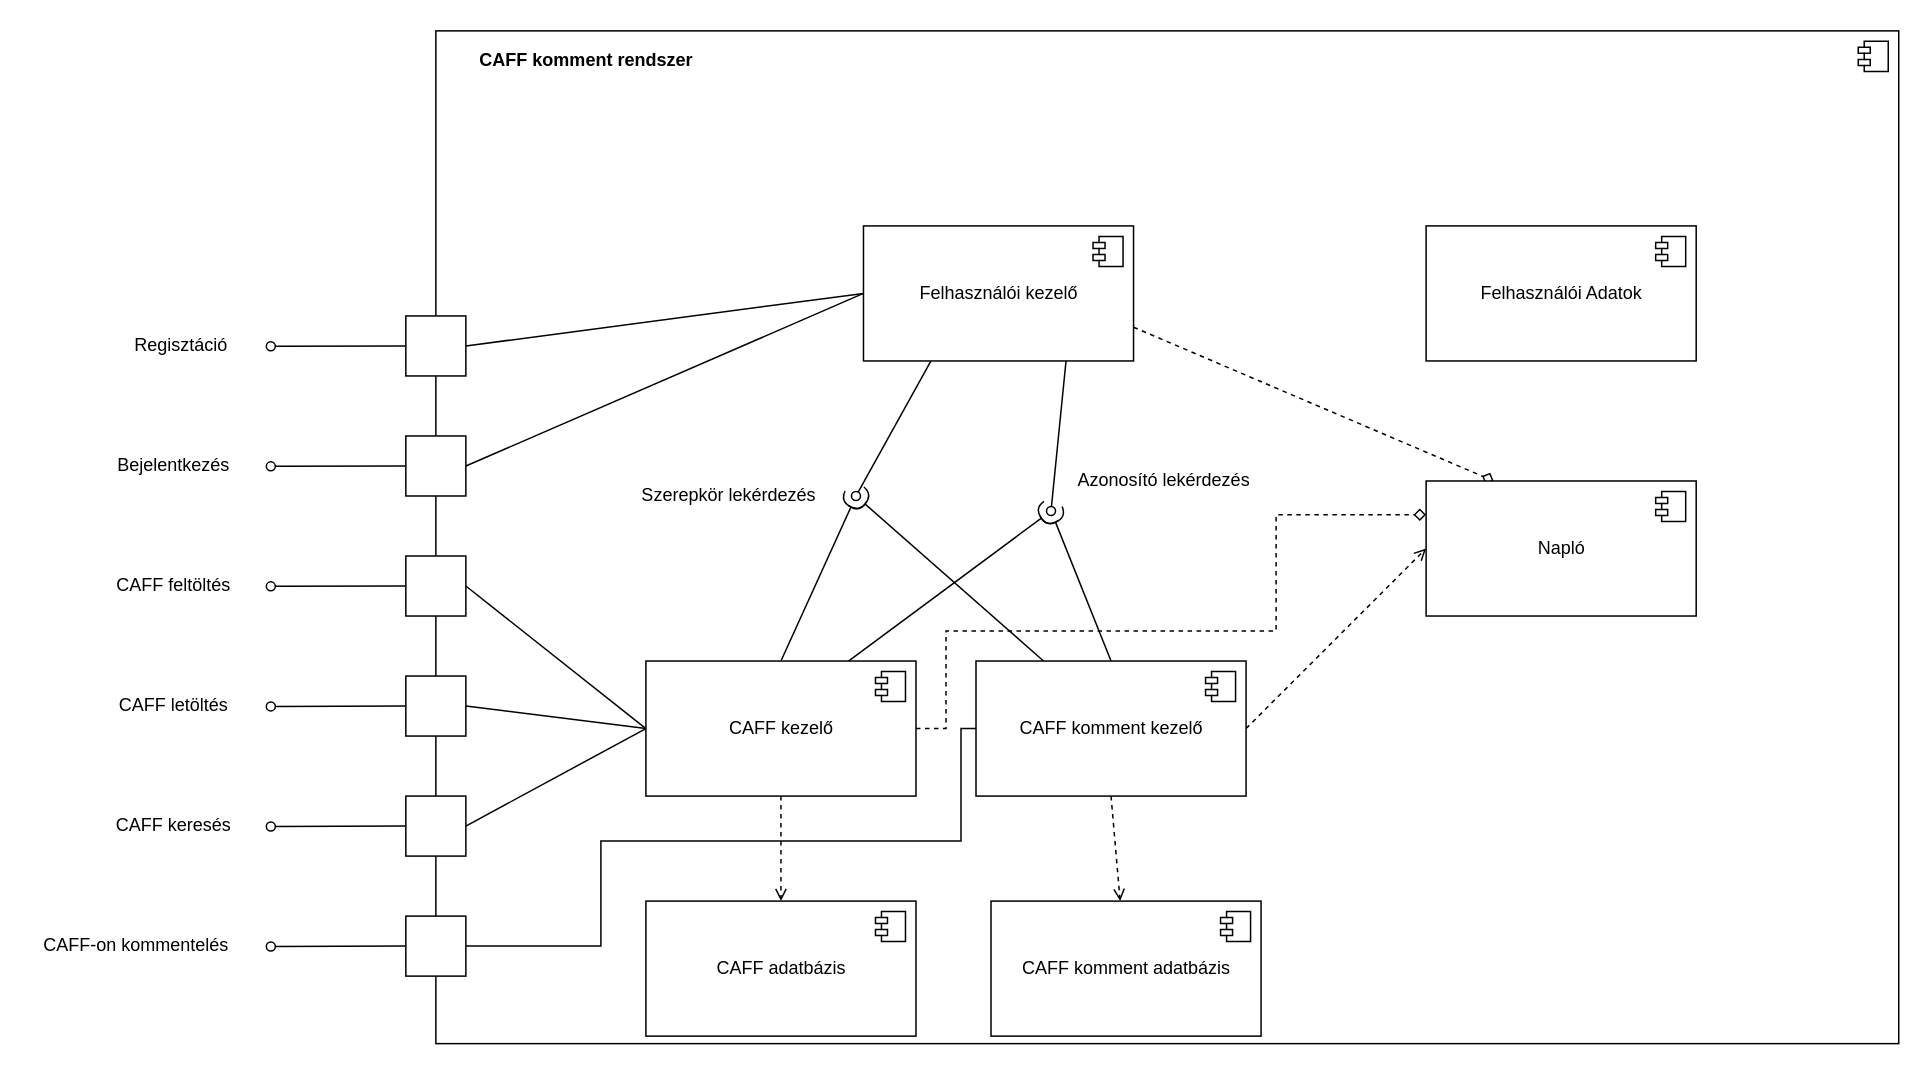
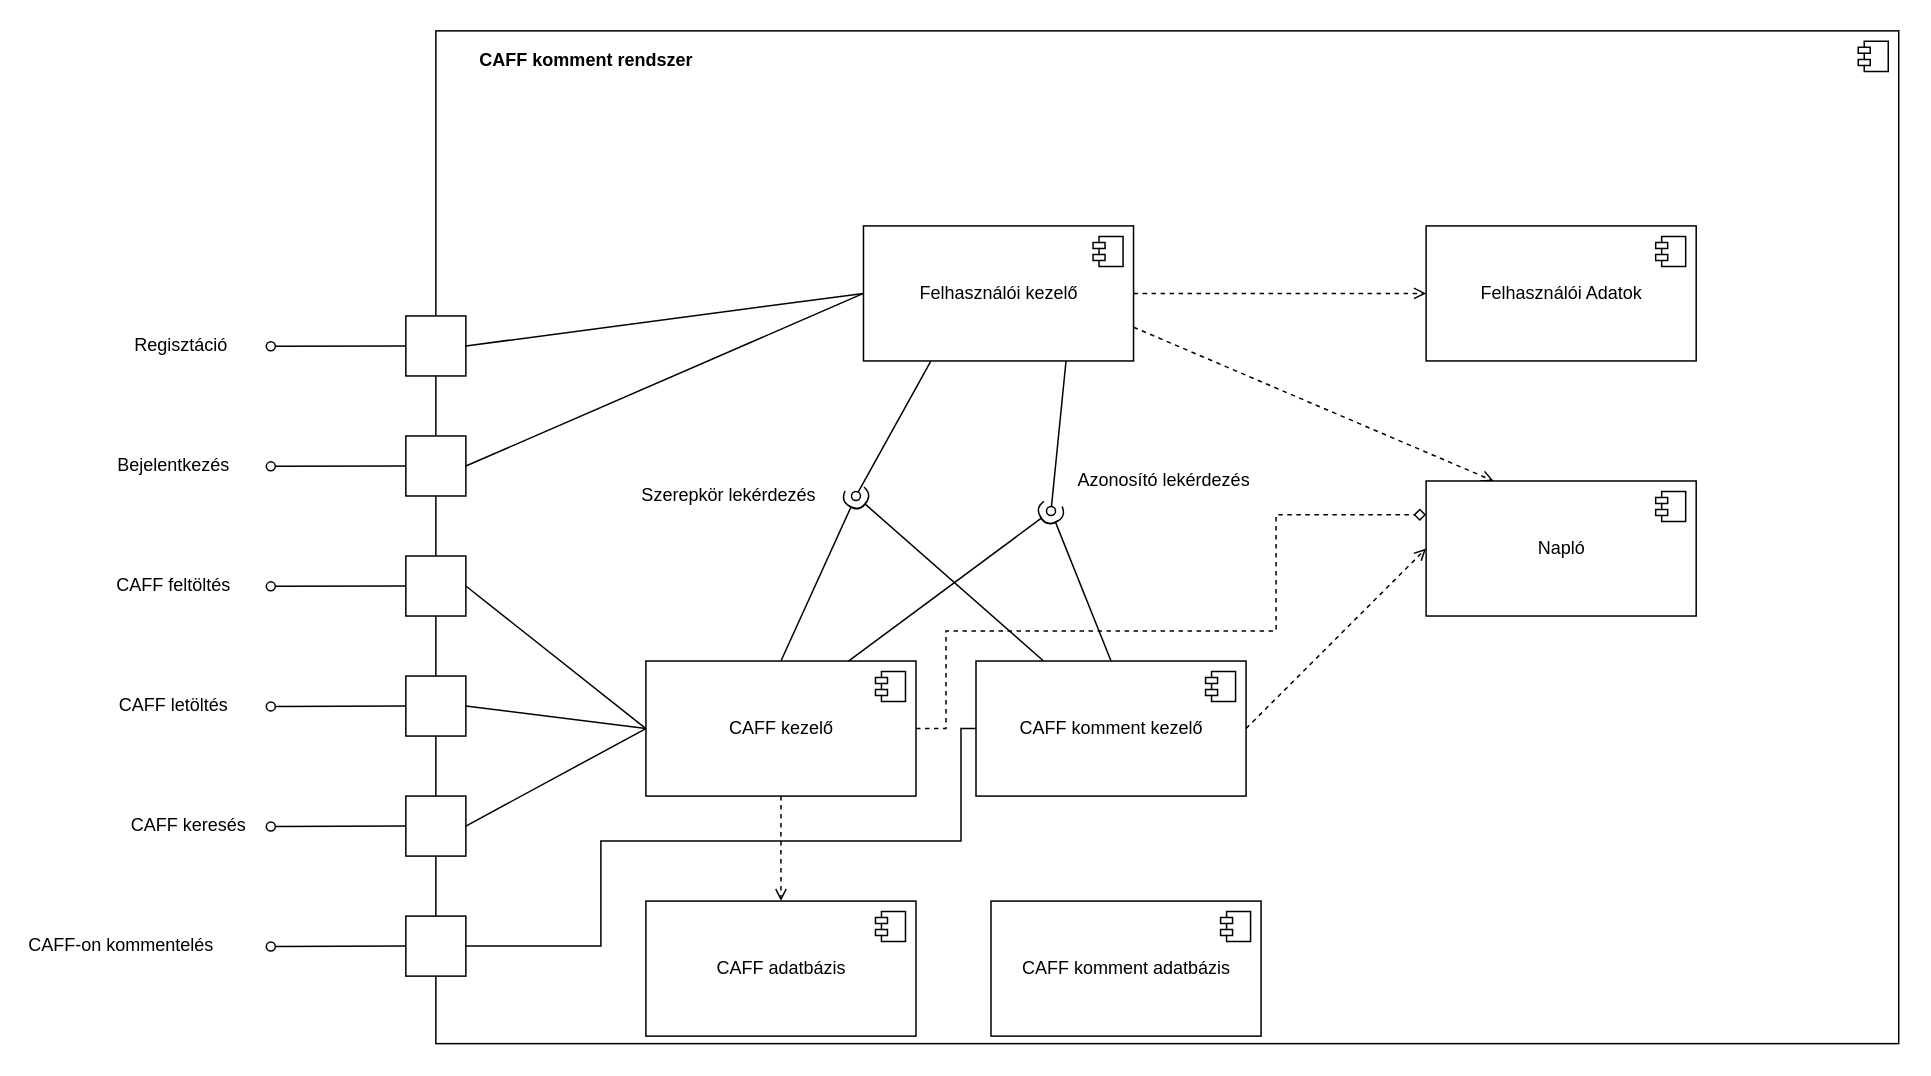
+ <mxCell id="4" style="edgeStyle=orthogonalEdgeStyle;rounded=0;orthogonalLoop=1;jettySize=auto;html=1;exitX=1;exitY=0.5;exitDx=0;exitDy=0;entryX=0;entryY=0.5;entryDx=0;entryDy=0;dashed=1;endArrow=open;endFill=0;" parent="1" source="7" target="9" edge="1"><mxGeometry relative="1" as="geometry" /></mxCell>
- <mxCell id="6" style="rounded=0;orthogonalLoop=1;jettySize=auto;html=1;exitX=1;exitY=0.75;exitDx=0;exitDy=0;entryX=0.25;entryY=0;entryDx=0;entryDy=0;dashed=1;endArrow=diamond;endFill=0;" parent="1" source="7" target="30" edge="1"><mxGeometry relative="1" as="geometry" /></mxCell>
+ <mxCell id="6" style="rounded=0;orthogonalLoop=1;jettySize=auto;html=1;exitX=1;exitY=0.75;exitDx=0;exitDy=0;entryX=0.25;entryY=0;entryDx=0;entryDy=0;dashed=1;endArrow=open;endFill=0;" parent="1" source="7" target="30" edge="1"><mxGeometry relative="1" as="geometry" /></mxCell>
- <mxCell id="55" value="CAFF keresés" style="text;html=1;align=center;verticalAlign=middle;resizable=0;points=[];autosize=1;strokeColor=none;fillColor=none;" parent="1" vertex="1"><mxGeometry x="70" y="540" width="90" height="20" as="geometry" /></mxCell>
+ <mxCell id="55" value="CAFF keresés" style="text;html=1;align=center;verticalAlign=middle;resizable=0;points=[];autosize=1;strokeColor=none;fillColor=none;" parent="1" vertex="1"><mxGeometry x="80" y="540" width="90" height="20" as="geometry" /></mxCell>
- <mxCell id="17" style="edgeStyle=none;rounded=0;orthogonalLoop=1;jettySize=auto;html=1;exitX=0.5;exitY=1;exitDx=0;exitDy=0;dashed=1;endArrow=open;endFill=0;" parent="1" source="21" target="25" edge="1"><mxGeometry relative="1" as="geometry" /></mxCell>
- <mxCell id="56" value="CAFF-on kommentelés" style="text;html=1;align=center;verticalAlign=middle;resizable=0;points=[];autosize=1;strokeColor=none;fillColor=none;" parent="1" vertex="1"><mxGeometry x="20" y="620" width="140" height="20" as="geometry" /></mxCell>
+ <mxCell id="56" value="CAFF-on kommentelés" style="text;html=1;align=center;verticalAlign=middle;resizable=0;points=[];autosize=1;strokeColor=none;fillColor=none;" parent="1" vertex="1"><mxGeometry x="10" y="620" width="140" height="20" as="geometry" /></mxCell>
